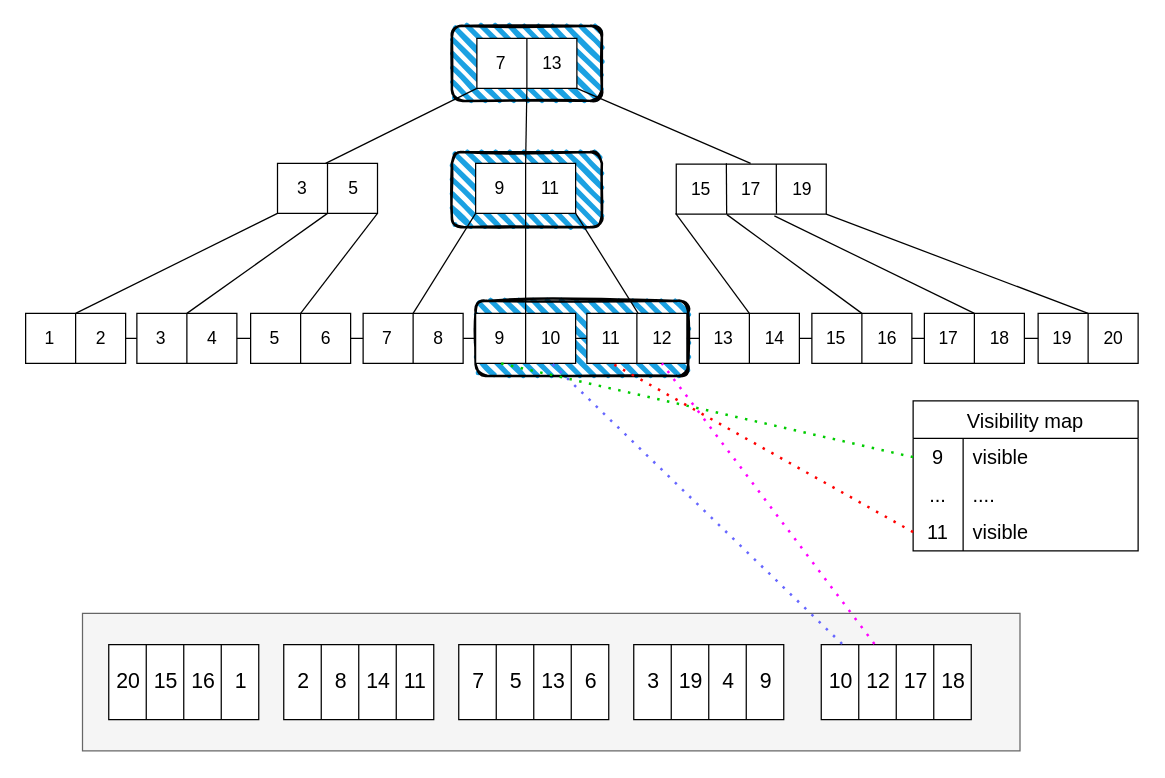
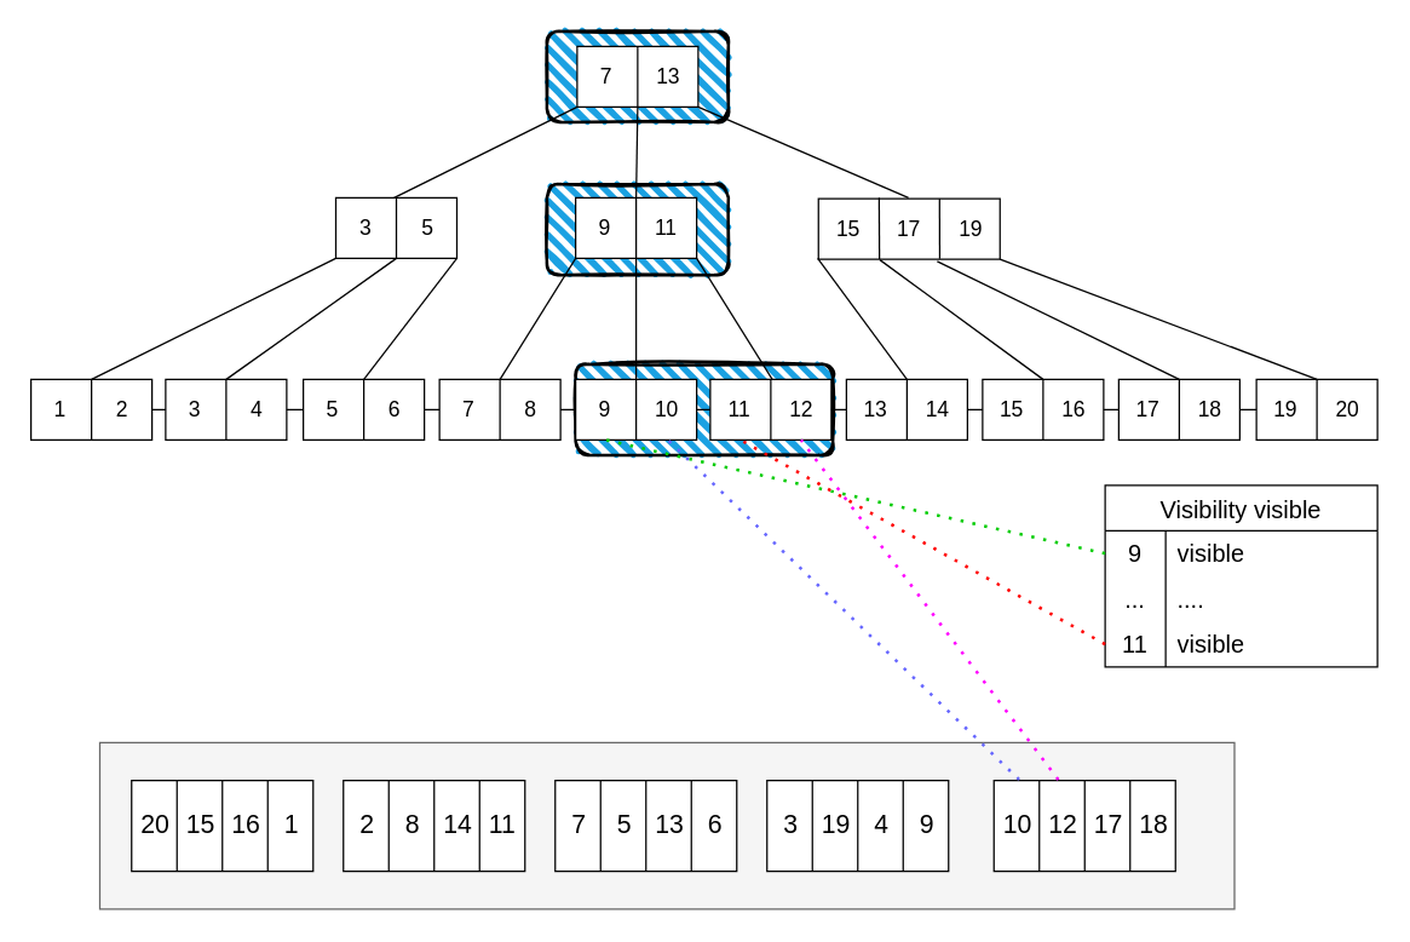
- <mxCell id="126" value="Visibility map" style="shape=table;startSize=30;container=1;collapsible=0;childLayout=tableLayout;fixedRows=1;rowLines=0;fontStyle=0;strokeColor=default;fontSize=16;" vertex="1" parent="1"><mxGeometry x="730" y="320" width="180" height="120" as="geometry" /></mxCell>
+ <mxCell id="126" value="Visibility visible" style="shape=table;startSize=30;container=1;collapsible=0;childLayout=tableLayout;fixedRows=1;rowLines=0;fontStyle=0;strokeColor=default;fontSize=16;" vertex="1" parent="1"><mxGeometry x="730" y="320" width="180" height="120" as="geometry" /></mxCell>
